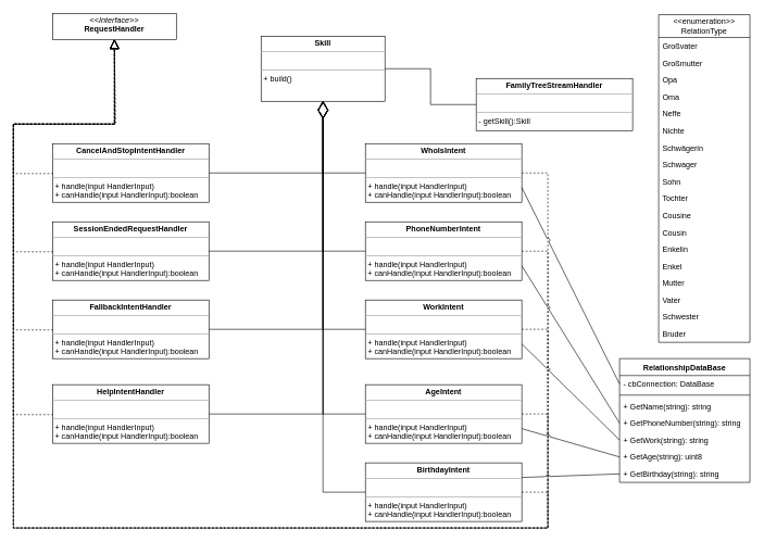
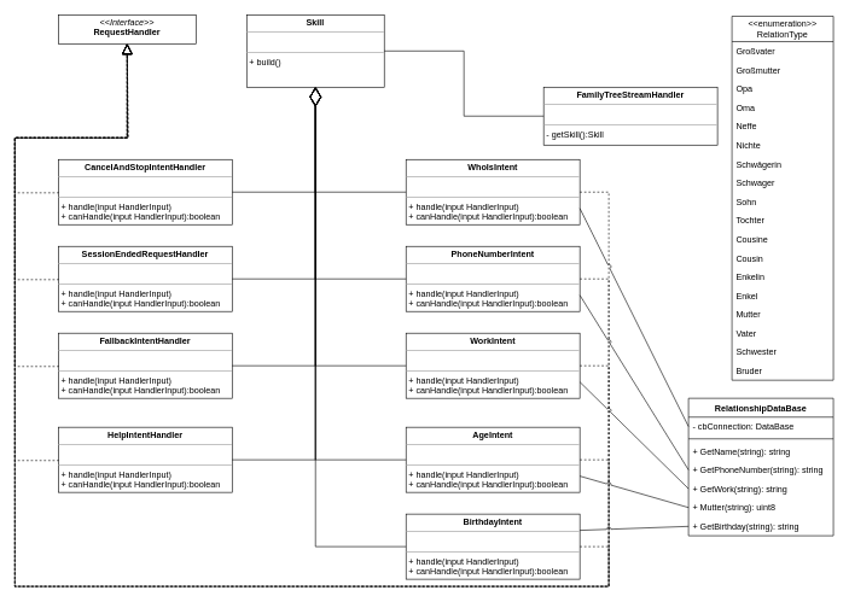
- <mxCell id="3" value="&lt;p style=&quot;margin: 0px ; margin-top: 4px ; text-align: center&quot;&gt;&lt;b&gt;Skill&lt;/b&gt;&lt;/p&gt;&lt;hr size=&quot;1&quot;&gt;&lt;p style=&quot;margin: 0px ; margin-left: 4px&quot;&gt;&lt;br&gt;&lt;/p&gt;&lt;hr size=&quot;1&quot;&gt;&lt;p style=&quot;margin: 0px ; margin-left: 4px&quot;&gt;+ build()&lt;br&gt;&lt;/p&gt;" style="verticalAlign=top;align=left;overflow=fill;fontSize=12;fontFamily=Helvetica;html=1;" parent="1" vertex="1"><mxGeometry x="400" y="55" width="190" height="100" as="geometry" /></mxCell>
+ <mxCell id="3" value="&lt;p style=&quot;margin: 0px ; margin-top: 4px ; text-align: center&quot;&gt;&lt;b&gt;Skill&lt;/b&gt;&lt;/p&gt;&lt;hr size=&quot;1&quot;&gt;&lt;p style=&quot;margin: 0px ; margin-left: 4px&quot;&gt;&lt;br&gt;&lt;/p&gt;&lt;hr size=&quot;1&quot;&gt;&lt;p style=&quot;margin: 0px ; margin-left: 4px&quot;&gt;+ build()&lt;br&gt;&lt;/p&gt;" style="verticalAlign=top;align=left;overflow=fill;fontSize=12;fontFamily=Helvetica;html=1;" parent="1" vertex="1"><mxGeometry x="340" y="20" width="190" height="100" as="geometry" /></mxCell>
- <mxCell id="31" value="&lt;p style=&quot;margin: 0px ; margin-top: 4px ; text-align: center&quot;&gt;&lt;b&gt;FamilyTreeStreamHandler&lt;/b&gt;&lt;/p&gt;&lt;hr size=&quot;1&quot;&gt;&lt;p style=&quot;margin: 0px ; margin-left: 4px&quot;&gt;&lt;br&gt;&lt;/p&gt;&lt;hr size=&quot;1&quot;&gt;&lt;p style=&quot;margin: 0px ; margin-left: 4px&quot;&gt;- getSkill():Skill&lt;/p&gt;" style="verticalAlign=top;align=left;overflow=fill;fontSize=12;fontFamily=Helvetica;html=1;" parent="1" vertex="1"><mxGeometry x="730" y="120" width="240" height="80" as="geometry" /></mxCell>
+ <mxCell id="31" value="&lt;p style=&quot;margin: 0px ; margin-top: 4px ; text-align: center&quot;&gt;&lt;b&gt;FamilyTreeStreamHandler&lt;/b&gt;&lt;/p&gt;&lt;hr size=&quot;1&quot;&gt;&lt;p style=&quot;margin: 0px ; margin-left: 4px&quot;&gt;&lt;br&gt;&lt;/p&gt;&lt;hr size=&quot;1&quot;&gt;&lt;p style=&quot;margin: 0px ; margin-left: 4px&quot;&gt;- getSkill():Skill&lt;/p&gt;" style="verticalAlign=top;align=left;overflow=fill;fontSize=12;fontFamily=Helvetica;html=1;" parent="1" vertex="1"><mxGeometry x="750" y="120" width="240" height="80" as="geometry" /></mxCell>
- <mxCell id="58" value="+ GetAge(string): uint8" style="text;strokeColor=none;fillColor=none;align=left;verticalAlign=top;spacingLeft=4;spacingRight=4;overflow=hidden;rotatable=0;points=[[0,0.5],[1,0.5]];portConstraint=eastwest;" parent="52" vertex="1"><mxGeometry y="138" width="200" height="26" as="geometry" /></mxCell>
+ <mxCell id="58" value="+ Mutter(string): uint8" style="text;strokeColor=none;fillColor=none;align=left;verticalAlign=top;spacingLeft=4;spacingRight=4;overflow=hidden;rotatable=0;points=[[0,0.5],[1,0.5]];portConstraint=eastwest;" parent="52" vertex="1"><mxGeometry y="138" width="200" height="26" as="geometry" /></mxCell>
